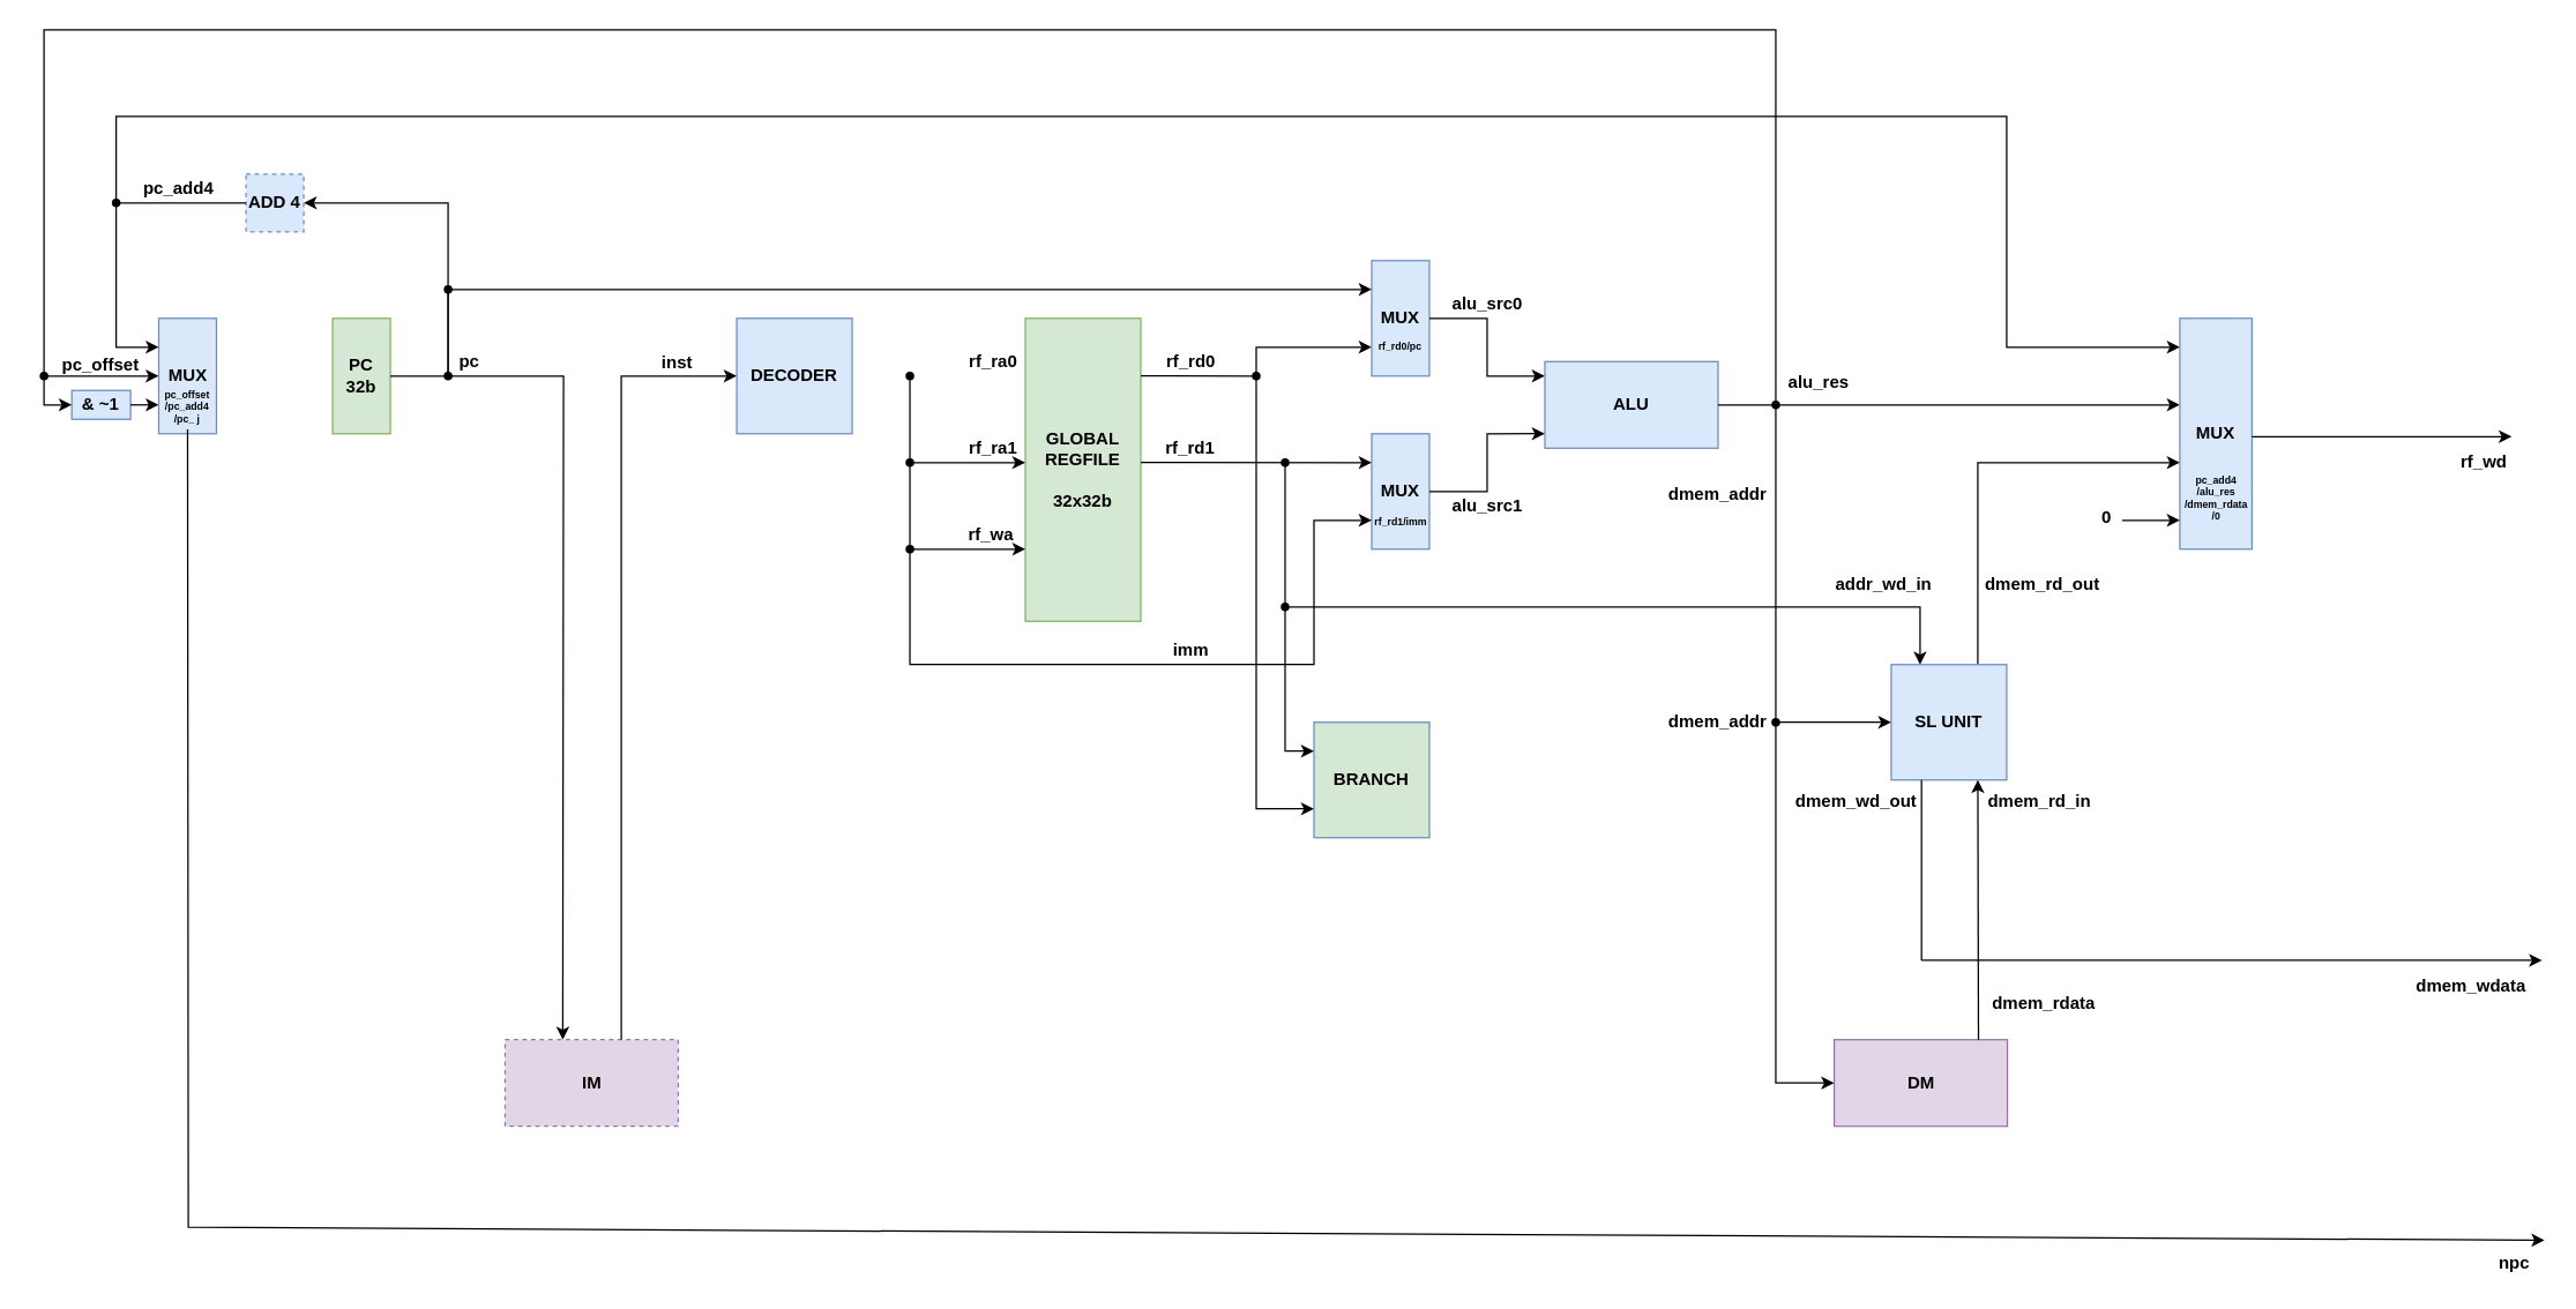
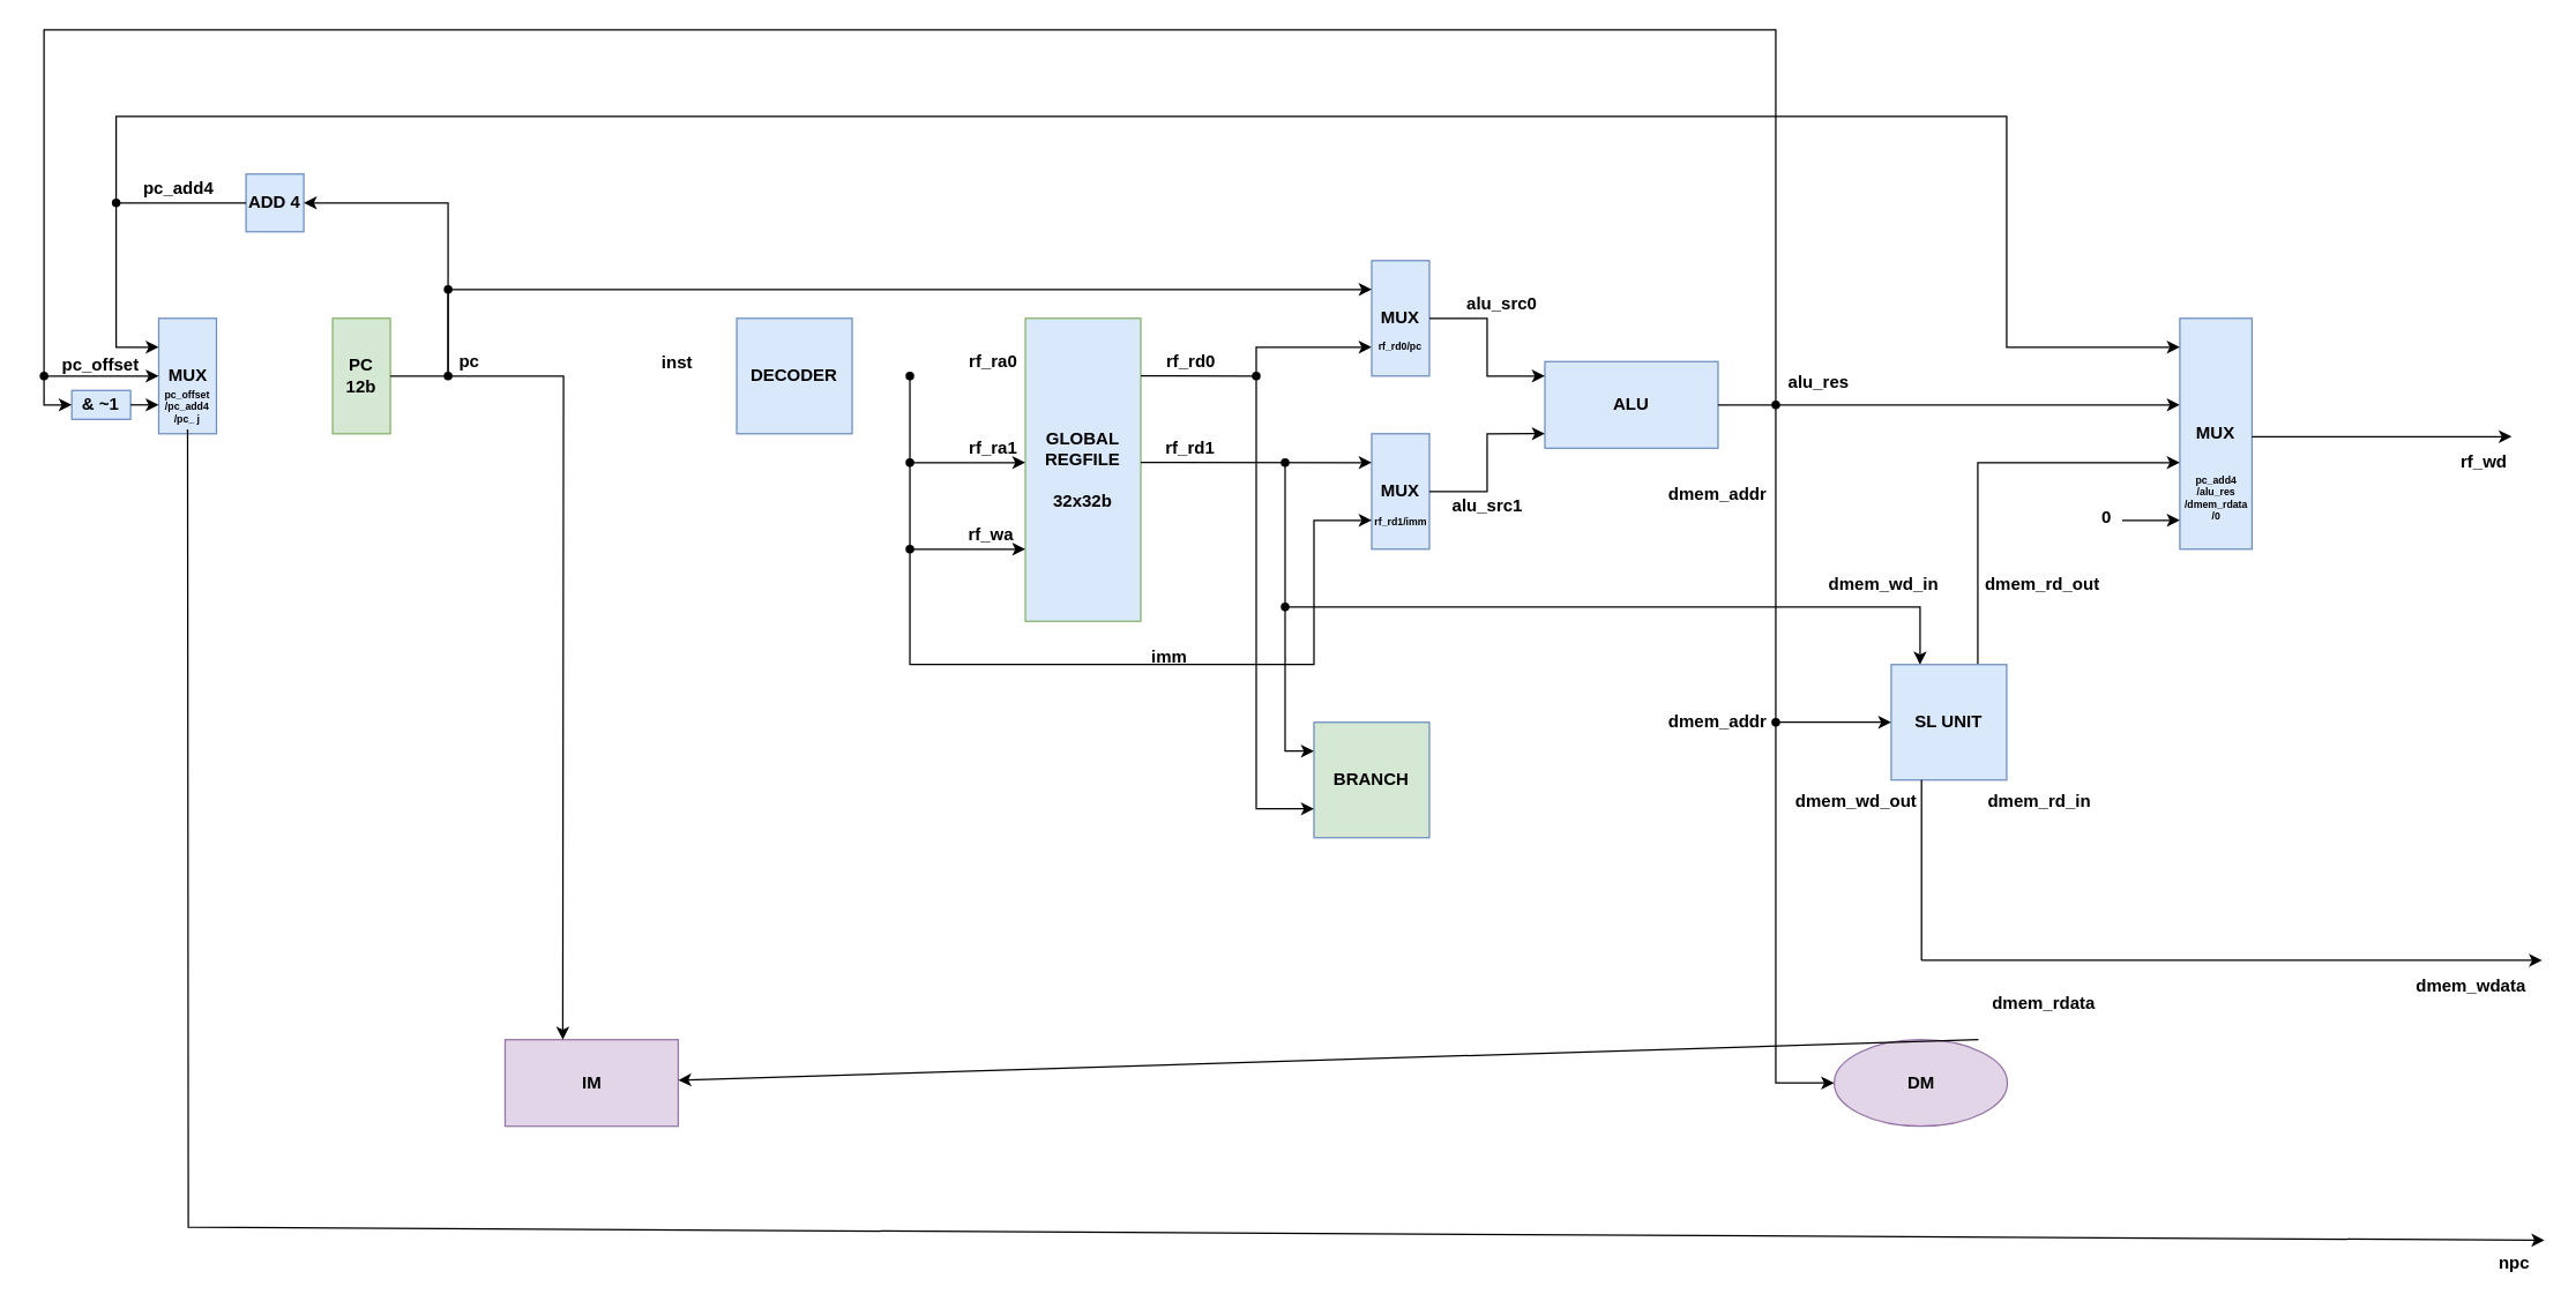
- <mxCell id="3" value="ADD 4" style="rounded=0;whiteSpace=wrap;html=1;fontStyle=1;fillColor=#dae8fc;strokeColor=#6c8ebf;dashed=1;" parent="1" vertex="1"><mxGeometry x="170" y="120" width="40" height="40" as="geometry" /></mxCell>
+ <mxCell id="3" value="ADD 4" style="rounded=0;whiteSpace=wrap;html=1;fontStyle=1;fillColor=#dae8fc;strokeColor=#6c8ebf;" parent="1" vertex="1"><mxGeometry x="170" y="120" width="40" height="40" as="geometry" /></mxCell>
- <mxCell id="34" value="alu_src0" style="text;html=1;strokeColor=none;fillColor=none;align=center;verticalAlign=middle;whiteSpace=wrap;rounded=0;fontStyle=1" parent="1" vertex="1"><mxGeometry x="1005.5" y="200" width="49" height="20" as="geometry" /></mxCell>
+ <mxCell id="34" value="alu_src0" style="text;html=1;strokeColor=none;fillColor=none;align=center;verticalAlign=middle;whiteSpace=wrap;rounded=0;fontStyle=1" parent="1" vertex="1"><mxGeometry x="1015.5" y="200" width="49" height="20" as="geometry" /></mxCell>
- <mxCell id="2" value="PC&lt;br&gt;32b" style="rounded=0;whiteSpace=wrap;html=1;fontStyle=1;fillColor=#d5e8d4;strokeColor=#82b366;" parent="1" vertex="1"><mxGeometry x="230" y="220" width="40" height="80" as="geometry" /></mxCell>
+ <mxCell id="2" value="PC&lt;br&gt;12b" style="rounded=0;whiteSpace=wrap;html=1;fontStyle=1;fillColor=#d5e8d4;strokeColor=#82b366;" parent="1" vertex="1"><mxGeometry x="230" y="220" width="40" height="80" as="geometry" /></mxCell>
- <mxCell id="10" value="GLOBAL&lt;br&gt;REGFILE&lt;br&gt;&lt;br&gt;32x32b" style="rounded=0;whiteSpace=wrap;html=1;fontStyle=1;fillColor=#d5e8d4;strokeColor=#82b366;" parent="1" vertex="1"><mxGeometry x="710" y="220" width="80" height="210" as="geometry" /></mxCell>
+ <mxCell id="10" value="GLOBAL&lt;br&gt;REGFILE&lt;br&gt;&lt;br&gt;32x32b" style="rounded=0;whiteSpace=wrap;html=1;fontStyle=1;fillColor=#dae8fc;strokeColor=#82b366;" parent="1" vertex="1"><mxGeometry x="710" y="220" width="80" height="210" as="geometry" /></mxCell>
- <mxCell id="55" value="addr_wd_in" style="text;html=1;strokeColor=none;fillColor=none;align=center;verticalAlign=middle;whiteSpace=wrap;rounded=0;fontStyle=1" parent="1" vertex="1"><mxGeometry x="1260" y="390" width="90" height="30" as="geometry" /></mxCell>
+ <mxCell id="55" value="dmem_wd_in" style="text;html=1;strokeColor=none;fillColor=none;align=center;verticalAlign=middle;whiteSpace=wrap;rounded=0;fontStyle=1" parent="1" vertex="1"><mxGeometry x="1260" y="390" width="90" height="30" as="geometry" /></mxCell>
- <mxCell id="29" value="imm" style="text;html=1;strokeColor=none;fillColor=none;align=center;verticalAlign=middle;whiteSpace=wrap;rounded=0;fontStyle=1" parent="1" vertex="1"><mxGeometry x="809.5" y="440" width="30" height="20" as="geometry" /></mxCell>
+ <mxCell id="29" value="imm" style="text;html=1;strokeColor=none;fillColor=none;align=center;verticalAlign=middle;whiteSpace=wrap;rounded=0;fontStyle=1" parent="1" vertex="1"><mxGeometry x="794.5" y="445" width="30" height="20" as="geometry" /></mxCell>
- <mxCell id="8" value="" style="endArrow=classic;html=1;rounded=0;entryX=0;entryY=0.5;entryDx=0;entryDy=0;exitX=0.671;exitY=0;exitDx=0;exitDy=0;exitPerimeter=0;" parent="1" source="6" target="5" edge="1"><mxGeometry width="50" height="50" relative="1" as="geometry"><mxPoint x="430" y="420" as="sourcePoint" /><mxPoint x="540" y="350" as="targetPoint" /><Array as="points"><mxPoint x="430" y="260" /></Array></mxGeometry></mxCell>
- <mxCell id="72" value="" style="endArrow=classic;html=1;rounded=0;entryX=0.75;entryY=1;entryDx=0;entryDy=0;exitX=0.833;exitY=0;exitDx=0;exitDy=0;exitPerimeter=0;" parent="1" source="49" target="67" edge="1"><mxGeometry width="50" height="50" relative="1" as="geometry"><mxPoint x="1480" y="600" as="sourcePoint" /><mxPoint x="1530" y="550" as="targetPoint" /></mxGeometry></mxCell>
+ <mxCell id="72" value="" style="endArrow=classic;html=1;rounded=0;exitX=0.833;exitY=0;exitDx=0;exitDy=0;exitPerimeter=0;" parent="1" source="49" target="6" edge="1"><mxGeometry width="50" height="50" relative="1" as="geometry"><mxPoint x="1480" y="600" as="sourcePoint" /><mxPoint x="1530" y="550" as="targetPoint" /></mxGeometry></mxCell>
- <mxCell id="6" value="IM" style="rounded=0;whiteSpace=wrap;html=1;fillColor=#e1d5e7;strokeColor=#9673a6;fontStyle=1;dashed=1;" parent="1" vertex="1"><mxGeometry x="349.5" y="720" width="120" height="60" as="geometry" /></mxCell>
+ <mxCell id="6" value="IM" style="rounded=0;whiteSpace=wrap;html=1;fillColor=#e1d5e7;strokeColor=#9673a6;fontStyle=1" parent="1" vertex="1"><mxGeometry x="349.5" y="720" width="120" height="60" as="geometry" /></mxCell>
- <mxCell id="49" value="DM" style="rounded=0;whiteSpace=wrap;html=1;fillColor=#e1d5e7;strokeColor=#9673a6;fontStyle=1" parent="1" vertex="1"><mxGeometry x="1270.5" y="720" width="120" height="60" as="geometry" /></mxCell>
+ <mxCell id="49" value="DM" style="ellipse;whiteSpace=wrap;html=1;fillColor=#e1d5e7;strokeColor=#9673a6;fontStyle=1;" parent="1" vertex="1"><mxGeometry x="1270.5" y="720" width="120" height="60" as="geometry" /></mxCell>
